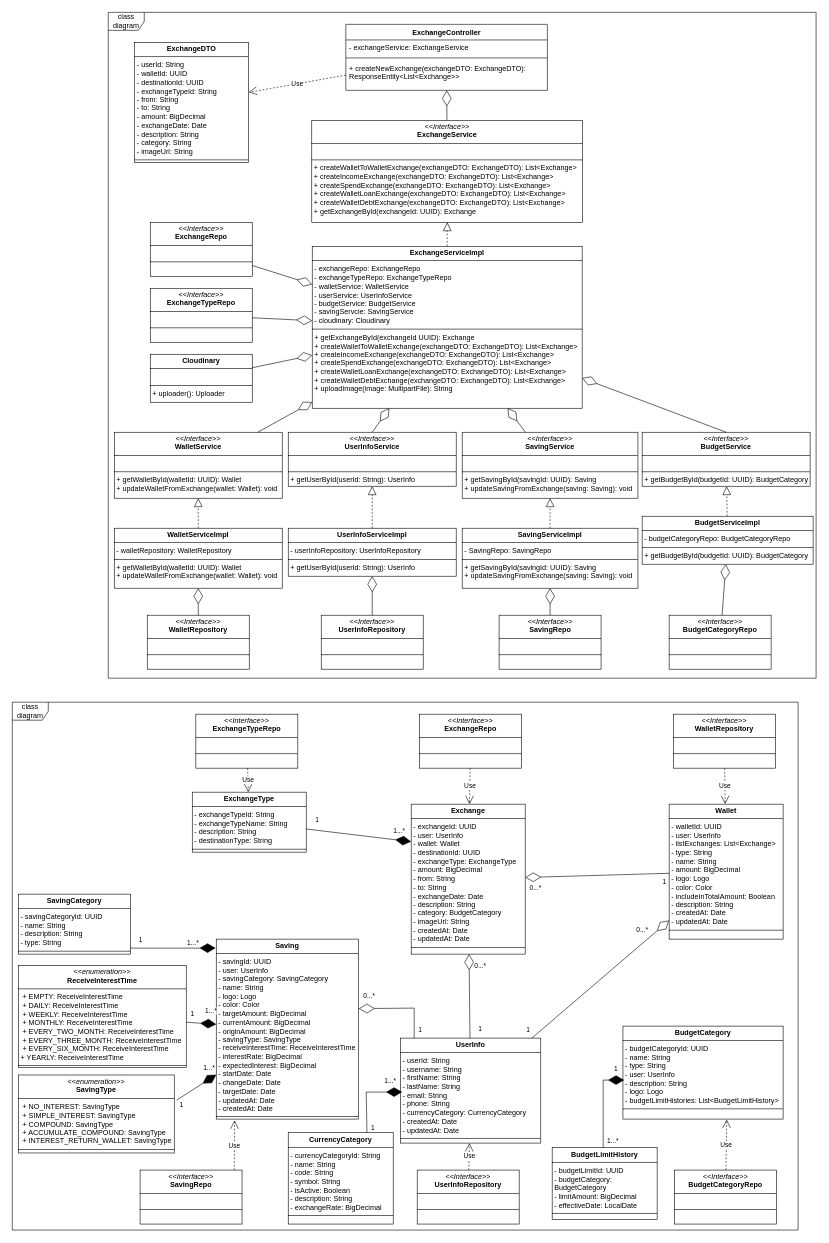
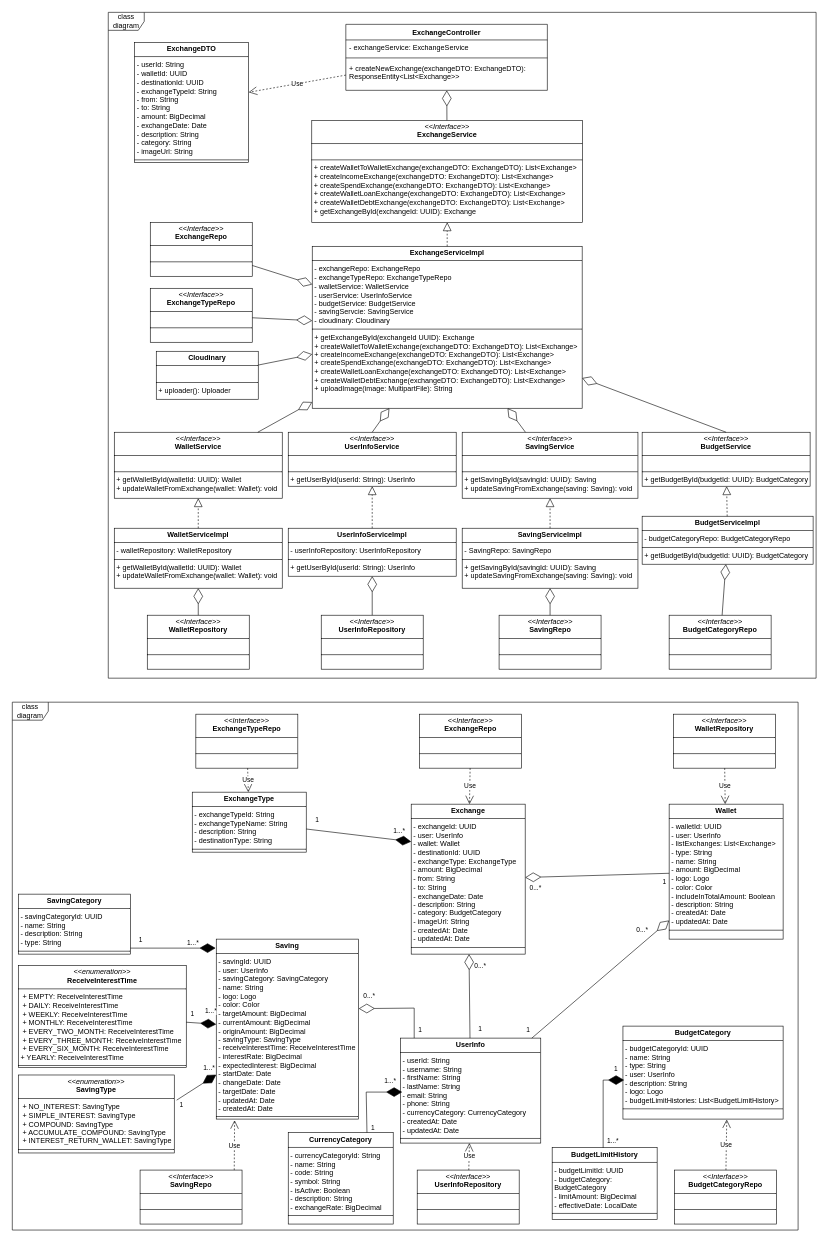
- <mxCell id="15" value="&lt;p style=&quot;margin:0px;margin-top:4px;text-align:center;&quot;&gt;&lt;b&gt;Cloudinary&lt;/b&gt;&lt;/p&gt;&lt;hr size=&quot;1&quot; style=&quot;border-style:solid;&quot;&gt;&lt;p style=&quot;margin:0px;margin-left:4px;&quot;&gt;&lt;br&gt;&lt;/p&gt;&lt;hr size=&quot;1&quot; style=&quot;border-style:solid;&quot;&gt;&lt;p style=&quot;margin:0px;margin-left:4px;&quot;&gt;+ uploader(): Uploader&lt;/p&gt;" style="verticalAlign=top;align=left;overflow=fill;html=1;whiteSpace=wrap;" vertex="1" parent="1"><mxGeometry x="250" y="590" width="170" height="80" as="geometry" /></mxCell>
+ <mxCell id="15" value="&lt;p style=&quot;margin:0px;margin-top:4px;text-align:center;&quot;&gt;&lt;b&gt;Cloudinary&lt;/b&gt;&lt;/p&gt;&lt;hr size=&quot;1&quot; style=&quot;border-style:solid;&quot;&gt;&lt;p style=&quot;margin:0px;margin-left:4px;&quot;&gt;&lt;br&gt;&lt;/p&gt;&lt;hr size=&quot;1&quot; style=&quot;border-style:solid;&quot;&gt;&lt;p style=&quot;margin:0px;margin-left:4px;&quot;&gt;+ uploader(): Uploader&lt;/p&gt;" style="verticalAlign=top;align=left;overflow=fill;html=1;whiteSpace=wrap;" vertex="1" parent="1"><mxGeometry x="260" y="585" width="170" height="80" as="geometry" /></mxCell>
